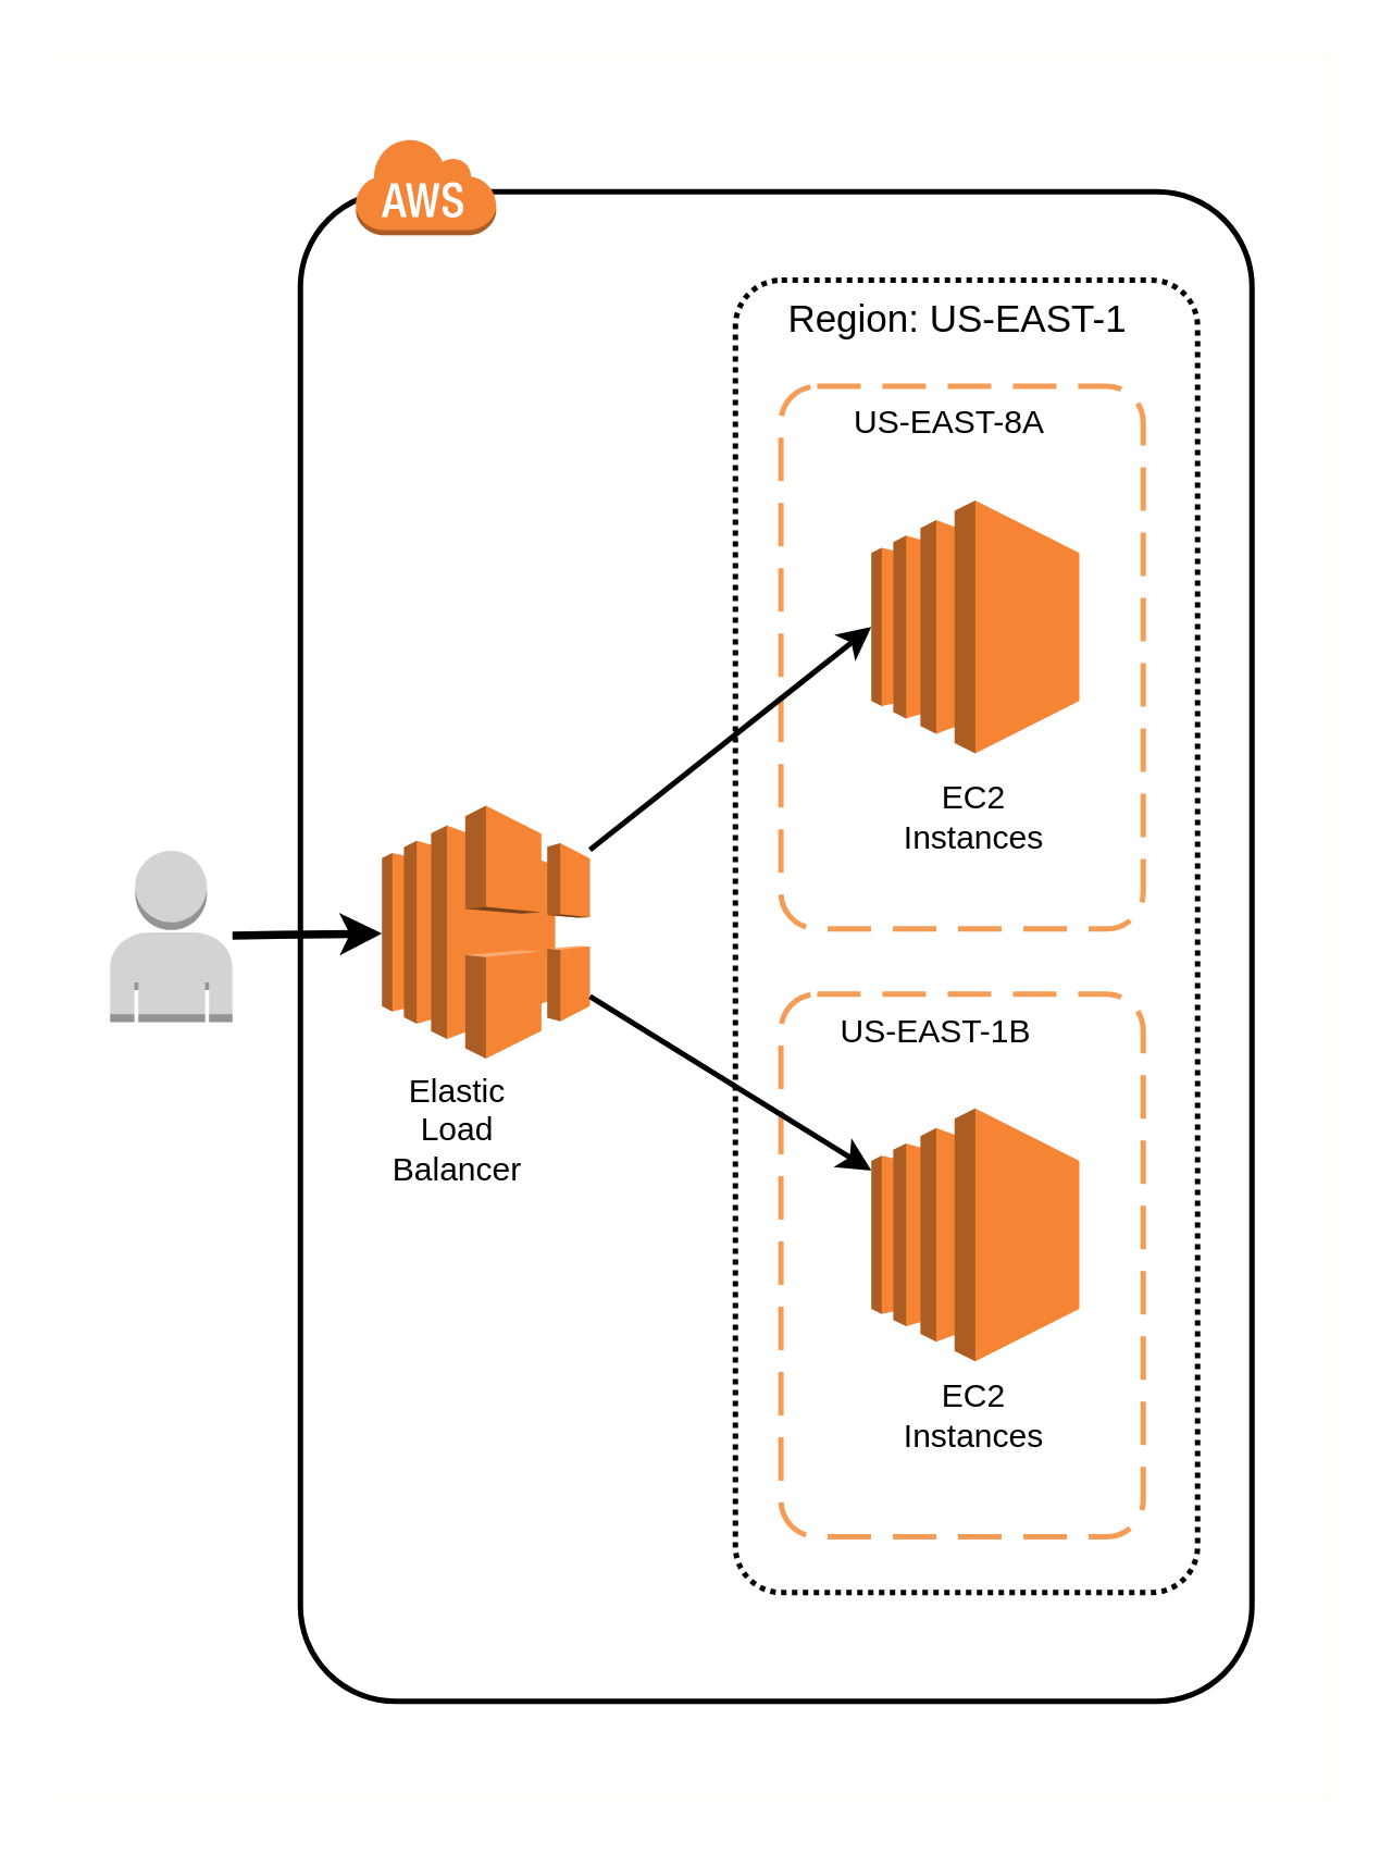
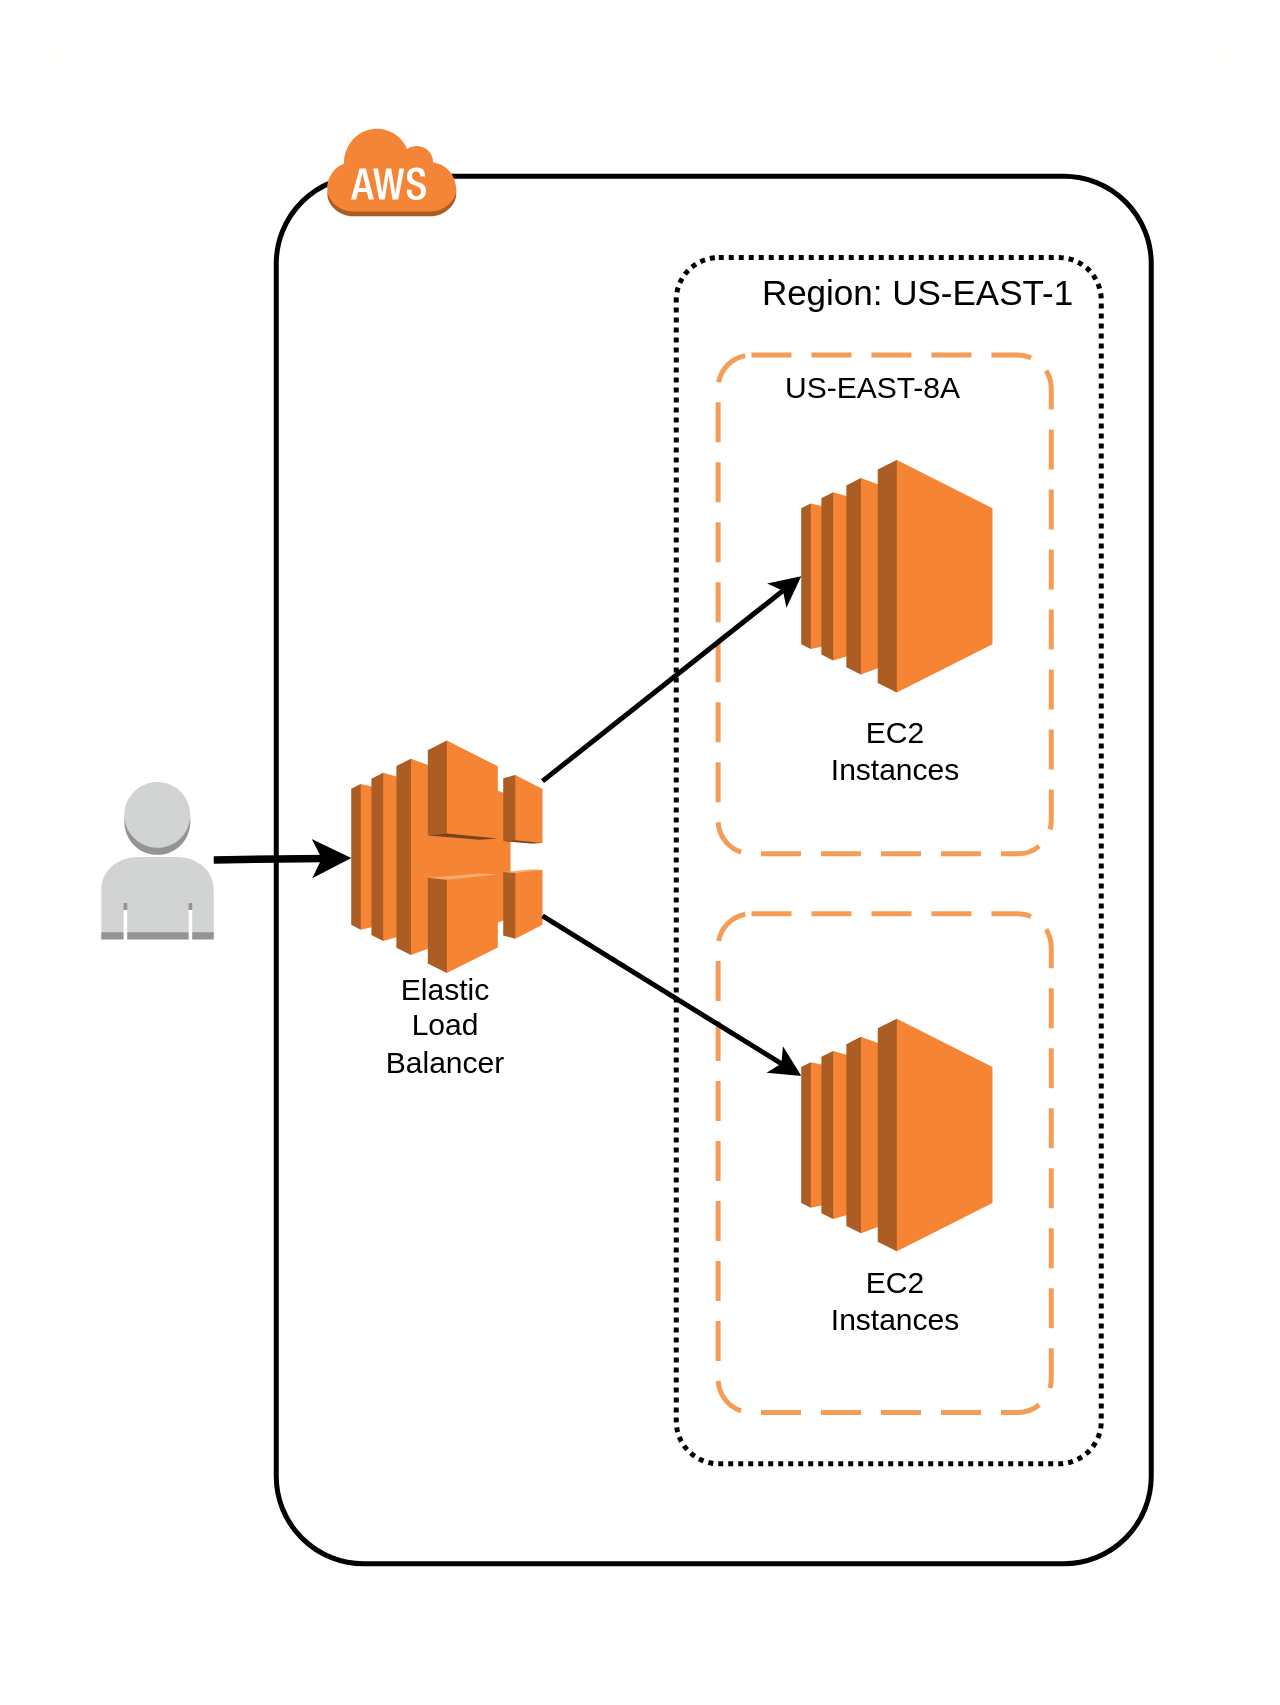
- <mxCell id="8" value="Region: US-EAST-1" style="text;html=1;strokeColor=none;fillColor=none;align=center;verticalAlign=middle;whiteSpace=wrap;rounded=0;fontSize=14;" parent="1" vertex="1"><mxGeometry x="286.75" y="107" width="130" height="20" as="geometry" /></mxCell>
+ <mxCell id="8" value="Region: US-EAST-1" style="text;html=1;strokeColor=none;fillColor=none;align=center;verticalAlign=middle;whiteSpace=wrap;rounded=0;fontSize=14;" parent="1" vertex="1"><mxGeometry x="301.75" y="107" width="130" height="20" as="geometry" /></mxCell>
- <mxCell id="10" value="US-EAST-1B" style="text;html=1;strokeColor=none;fillColor=none;align=center;verticalAlign=middle;whiteSpace=wrap;rounded=0;" parent="1" vertex="1"><mxGeometry x="303.5" y="368.74" width="80" height="20" as="geometry" /></mxCell>
- <mxCell id="20" value="Elastic Load Balancer" style="text;html=1;strokeColor=none;fillColor=none;align=center;verticalAlign=middle;whiteSpace=wrap;rounded=0;" parent="1" vertex="1"><mxGeometry x="144.146" y="405" width="48.214" height="20" as="geometry" /></mxCell>
+ <mxCell id="20" value="Elastic Load Balancer" style="text;html=1;strokeColor=none;fillColor=none;align=center;verticalAlign=middle;whiteSpace=wrap;rounded=0;" parent="1" vertex="1"><mxGeometry x="154.146" y="400" width="48.214" height="20" as="geometry" /></mxCell>
